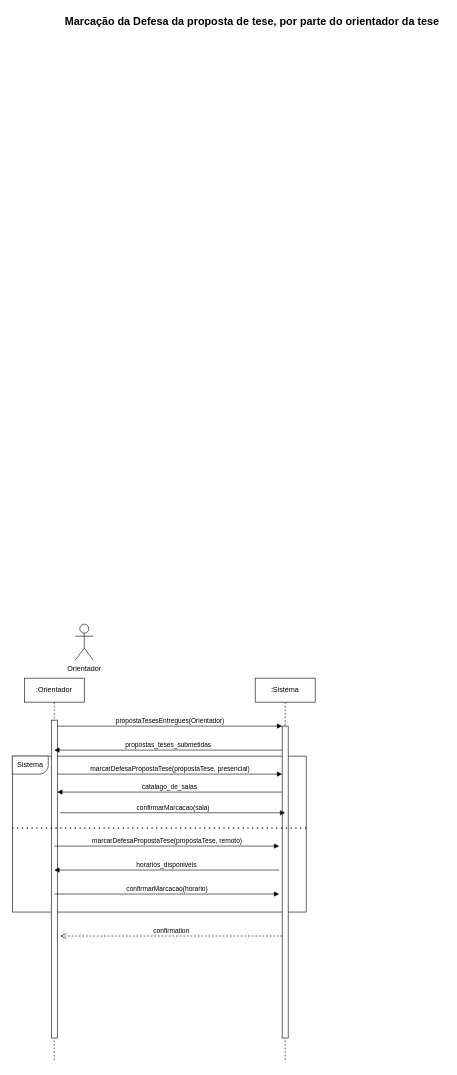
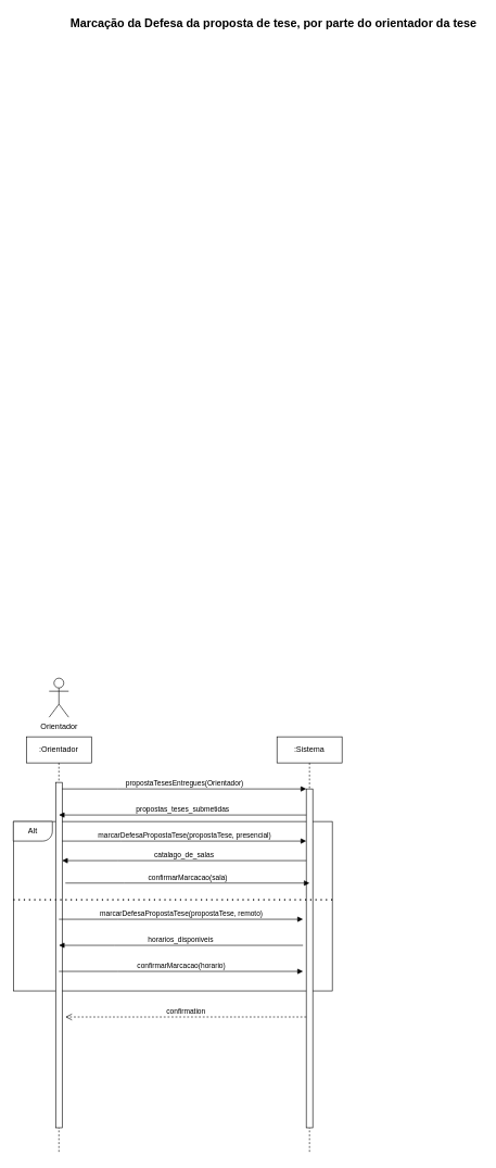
- <mxCell id="10" value="Orientador" style="shape=umlActor;verticalLabelPosition=bottom;verticalAlign=top;html=1;outlineConnect=0;" parent="1" vertex="1"><mxGeometry x="125" y="1040" width="30" height="60" as="geometry" /></mxCell>
+ <mxCell id="10" value="Orientador" style="shape=umlActor;verticalLabelPosition=bottom;verticalAlign=top;html=1;outlineConnect=0;" parent="1" vertex="1"><mxGeometry x="75" y="1040" width="30" height="60" as="geometry" /></mxCell>
- <mxCell id="16" value="Sistema" style="text;html=1;align=center;verticalAlign=middle;whiteSpace=wrap;rounded=0;" vertex="1" parent="1"><mxGeometry x="20" y="1260" width="60" height="30" as="geometry" /></mxCell>
+ <mxCell id="16" value="Alt" style="text;html=1;align=center;verticalAlign=middle;whiteSpace=wrap;rounded=0;" vertex="1" parent="1"><mxGeometry x="20" y="1260" width="60" height="30" as="geometry" /></mxCell>
